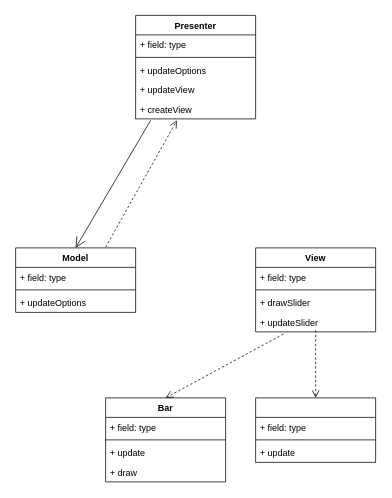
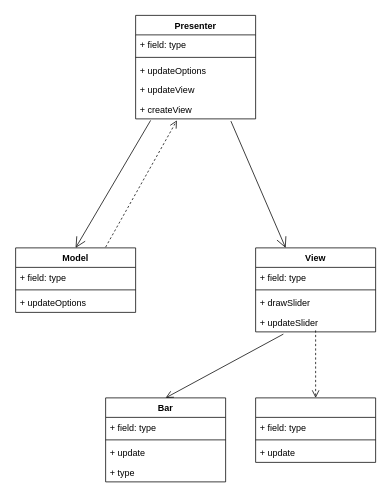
+ <mxCell id="17" value="" style="endArrow=open;endFill=1;endSize=12;html=1;exitX=0.794;exitY=1.115;exitDx=0;exitDy=0;entryX=0.25;entryY=0;entryDx=0;entryDy=0;exitPerimeter=0;" edge="1" parent="1" source="7" target="12"><mxGeometry width="160" relative="1" as="geometry"><mxPoint x="410" y="90" as="sourcePoint" /><mxPoint x="480" y="80" as="targetPoint" /></mxGeometry></mxCell>
- <mxCell id="30" value="" style="html=1;verticalAlign=bottom;endArrow=open;dashed=1;endSize=8;entryX=0.5;entryY=0;entryDx=0;entryDy=0;exitX=0.231;exitY=1.115;exitDx=0;exitDy=0;exitPerimeter=0;" edge="1" parent="1" source="16" target="25"><mxGeometry relative="1" as="geometry"><mxPoint x="340" y="330" as="sourcePoint" /><mxPoint x="260" y="330" as="targetPoint" /></mxGeometry></mxCell>
+ <mxCell id="30" value="" style="html=1;verticalAlign=bottom;endArrow=open;dashed=0;endSize=8;entryX=0.5;entryY=0;entryDx=0;entryDy=0;exitX=0.231;exitY=1.115;exitDx=0;exitDy=0;exitPerimeter=0;" edge="1" parent="1" source="16" target="25"><mxGeometry relative="1" as="geometry"><mxPoint x="340" y="330" as="sourcePoint" /><mxPoint x="260" y="330" as="targetPoint" /></mxGeometry></mxCell>
- <mxCell id="29" value="+ draw" style="text;strokeColor=none;fillColor=none;align=left;verticalAlign=top;spacingLeft=4;spacingRight=4;overflow=hidden;rotatable=0;points=[[0,0.5],[1,0.5]];portConstraint=eastwest;" vertex="1" parent="25"><mxGeometry y="86" width="160" height="26" as="geometry" /></mxCell>
+ <mxCell id="29" value="+ type" style="text;strokeColor=none;fillColor=none;align=left;verticalAlign=top;spacingLeft=4;spacingRight=4;overflow=hidden;rotatable=0;points=[[0,0.5],[1,0.5]];portConstraint=eastwest;" vertex="1" parent="25"><mxGeometry y="86" width="160" height="26" as="geometry" /></mxCell>
